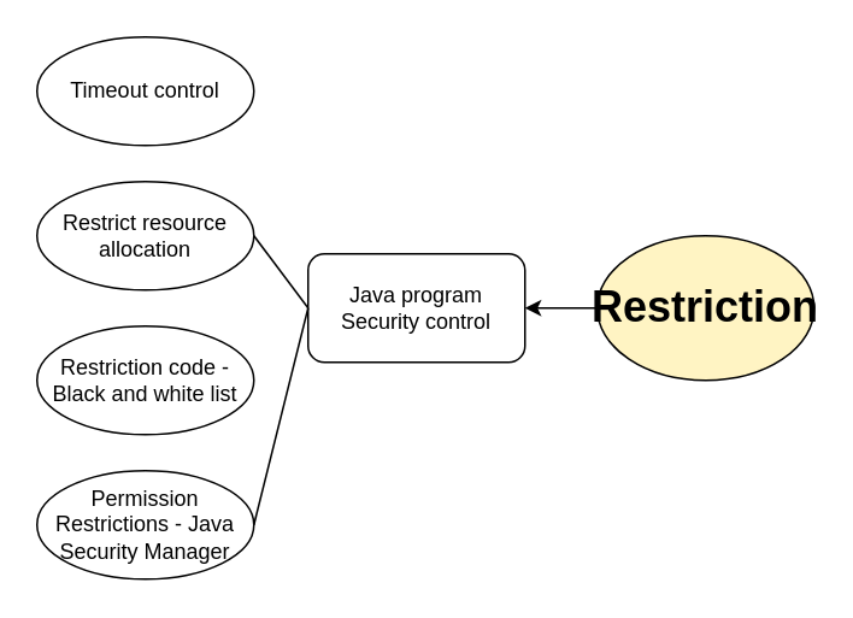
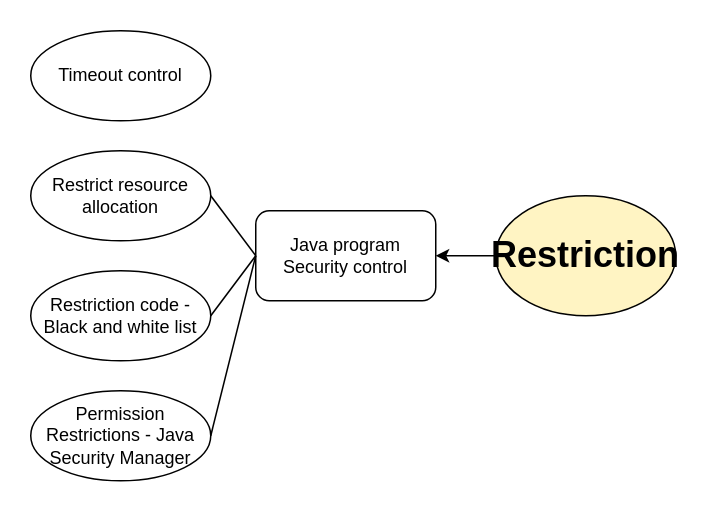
+ <mxCell id="10" value="" style="endArrow=none;html=1;rounded=0;exitX=1;exitY=0.5;exitDx=0;exitDy=0;entryX=0;entryY=0.5;entryDx=0;entryDy=0;" edge="1" parent="1" source="7" target="4"><mxGeometry width="50" height="50" relative="1" as="geometry"><mxPoint x="190" y="280" as="sourcePoint" /><mxPoint x="240" y="230" as="targetPoint" /></mxGeometry></mxCell>
